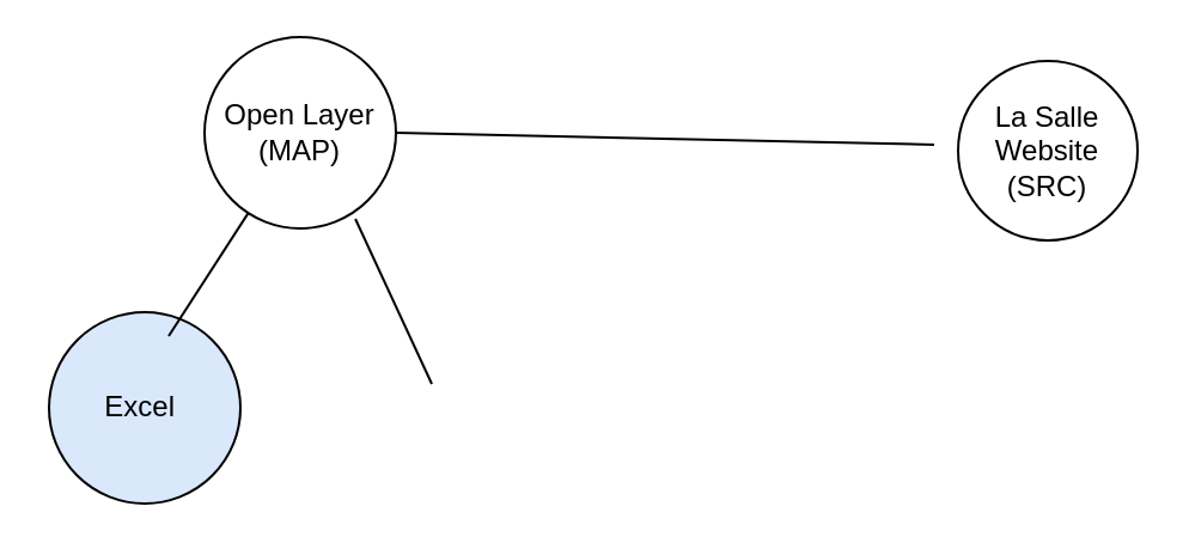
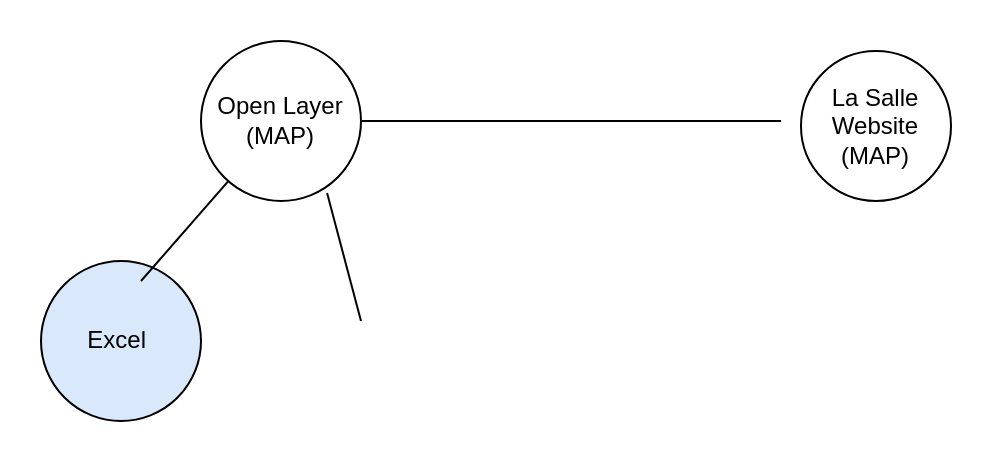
- <mxCell id="2" value="Open Layer (MAP)" style="ellipse;whiteSpace=wrap;html=1;aspect=fixed;" vertex="1" parent="1"><mxGeometry x="85" y="15" width="80" height="80" as="geometry" /></mxCell>
+ <mxCell id="2" value="Open Layer (MAP)" style="ellipse;whiteSpace=wrap;html=1;aspect=fixed;" vertex="1" parent="1"><mxGeometry x="100" y="20" width="80" height="80" as="geometry" /></mxCell>
- <mxCell id="4" value="La Salle Website (SRC)" style="ellipse;whiteSpace=wrap;html=1;aspect=fixed;" vertex="1" parent="1"><mxGeometry x="400" y="25" width="75" height="75" as="geometry" /></mxCell>
+ <mxCell id="4" value="La Salle Website (MAP)" style="ellipse;whiteSpace=wrap;html=1;aspect=fixed;" vertex="1" parent="1"><mxGeometry x="400" y="25" width="75" height="75" as="geometry" /></mxCell>
